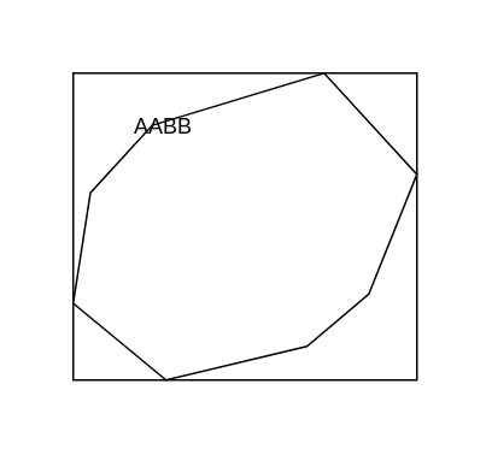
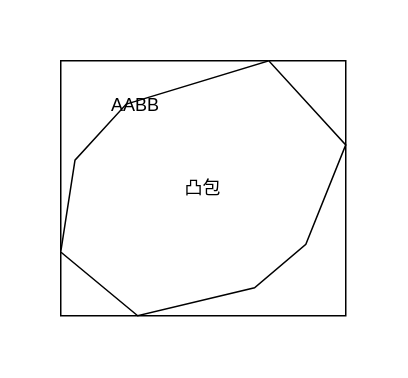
+ <mxCell id="5" value="凸包" style="text;html=1;strokeColor=none;fillColor=none;align=center;verticalAlign=middle;whiteSpace=wrap;rounded=0;fontColor=#000000;" parent="1" vertex="1"><mxGeometry x="115" y="115" width="40" height="20" as="geometry" /></mxCell>
